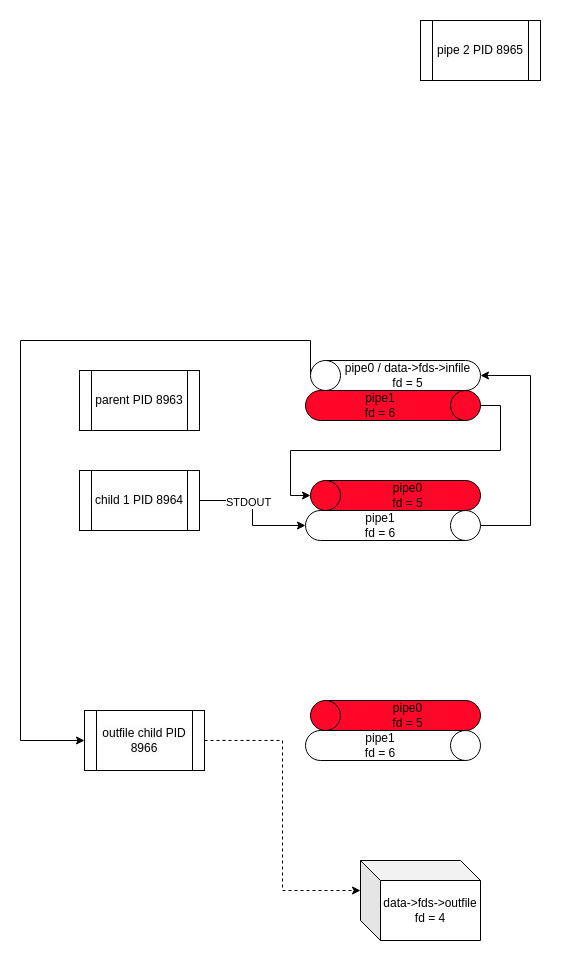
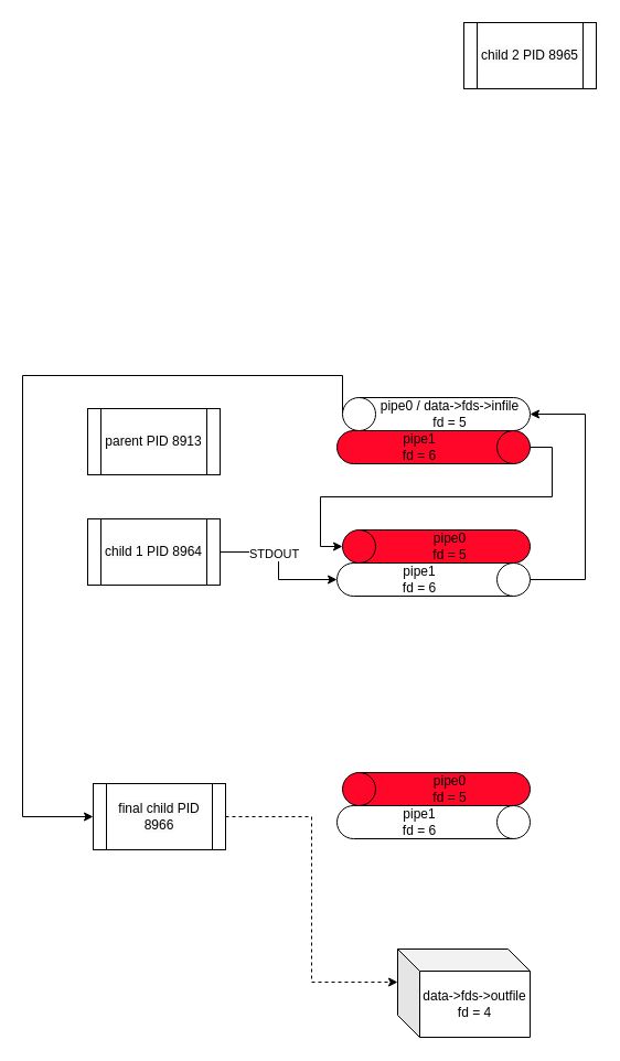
- <mxCell id="9" value="&lt;span style=&quot;color: rgb(0, 0, 0); font-family: Helvetica; font-size: 12px; font-style: normal; font-variant-ligatures: normal; font-variant-caps: normal; font-weight: 400; letter-spacing: normal; orphans: 2; text-align: center; text-indent: 0px; text-transform: none; widows: 2; word-spacing: 0px; -webkit-text-stroke-width: 0px; white-space: normal; background-color: rgb(251, 251, 251); text-decoration-thickness: initial; text-decoration-style: initial; text-decoration-color: initial; display: inline !important; float: none;&quot;&gt;pipe 2 PID 8965&lt;/span&gt;" style="shape=process;whiteSpace=wrap;html=1;backgroundOutline=1;" vertex="1" parent="1"><mxGeometry x="420" y="20" width="120" height="60" as="geometry" /></mxCell>
+ <mxCell id="9" value="&lt;span style=&quot;color: rgb(0, 0, 0); font-family: Helvetica; font-size: 12px; font-style: normal; font-variant-ligatures: normal; font-variant-caps: normal; font-weight: 400; letter-spacing: normal; orphans: 2; text-align: center; text-indent: 0px; text-transform: none; widows: 2; word-spacing: 0px; -webkit-text-stroke-width: 0px; white-space: normal; background-color: rgb(251, 251, 251); text-decoration-thickness: initial; text-decoration-style: initial; text-decoration-color: initial; display: inline !important; float: none;&quot;&gt;child 2 PID 8965&lt;/span&gt;" style="shape=process;whiteSpace=wrap;html=1;backgroundOutline=1;" vertex="1" parent="1"><mxGeometry x="420" y="20" width="120" height="60" as="geometry" /></mxCell>
- <mxCell id="7" value="&lt;span style=&quot;color: rgb(0, 0, 0); font-family: Helvetica; font-size: 12px; font-style: normal; font-variant-ligatures: normal; font-variant-caps: normal; font-weight: 400; letter-spacing: normal; orphans: 2; text-align: center; text-indent: 0px; text-transform: none; widows: 2; word-spacing: 0px; -webkit-text-stroke-width: 0px; white-space: normal; background-color: rgb(251, 251, 251); text-decoration-thickness: initial; text-decoration-style: initial; text-decoration-color: initial; display: inline !important; float: none;&quot;&gt;parent PID 8963&lt;/span&gt;" style="shape=process;whiteSpace=wrap;html=1;backgroundOutline=1;" vertex="1" parent="1"><mxGeometry x="79" y="370" width="120" height="60" as="geometry" /></mxCell>
+ <mxCell id="7" value="&lt;span style=&quot;color: rgb(0, 0, 0); font-family: Helvetica; font-size: 12px; font-style: normal; font-variant-ligatures: normal; font-variant-caps: normal; font-weight: 400; letter-spacing: normal; orphans: 2; text-align: center; text-indent: 0px; text-transform: none; widows: 2; word-spacing: 0px; -webkit-text-stroke-width: 0px; white-space: normal; background-color: rgb(251, 251, 251); text-decoration-thickness: initial; text-decoration-style: initial; text-decoration-color: initial; display: inline !important; float: none;&quot;&gt;parent PID 8913&lt;/span&gt;" style="shape=process;whiteSpace=wrap;html=1;backgroundOutline=1;" vertex="1" parent="1"><mxGeometry x="79" y="370" width="120" height="60" as="geometry" /></mxCell>
- <mxCell id="10" value="&lt;span style=&quot;color: rgb(0, 0, 0); font-family: Helvetica; font-size: 12px; font-style: normal; font-variant-ligatures: normal; font-variant-caps: normal; font-weight: 400; letter-spacing: normal; orphans: 2; text-align: center; text-indent: 0px; text-transform: none; widows: 2; word-spacing: 0px; -webkit-text-stroke-width: 0px; white-space: normal; background-color: rgb(251, 251, 251); text-decoration-thickness: initial; text-decoration-style: initial; text-decoration-color: initial; display: inline !important; float: none;&quot;&gt;outfile child PID 8966&lt;/span&gt;" style="shape=process;whiteSpace=wrap;html=1;backgroundOutline=1;" vertex="1" parent="1"><mxGeometry x="84" y="710" width="120" height="60" as="geometry" /></mxCell>
+ <mxCell id="10" value="&lt;span style=&quot;color: rgb(0, 0, 0); font-family: Helvetica; font-size: 12px; font-style: normal; font-variant-ligatures: normal; font-variant-caps: normal; font-weight: 400; letter-spacing: normal; orphans: 2; text-align: center; text-indent: 0px; text-transform: none; widows: 2; word-spacing: 0px; -webkit-text-stroke-width: 0px; white-space: normal; background-color: rgb(251, 251, 251); text-decoration-thickness: initial; text-decoration-style: initial; text-decoration-color: initial; display: inline !important; float: none;&quot;&gt;final child PID 8966&lt;/span&gt;" style="shape=process;whiteSpace=wrap;html=1;backgroundOutline=1;" vertex="1" parent="1"><mxGeometry x="84" y="710" width="120" height="60" as="geometry" /></mxCell>
